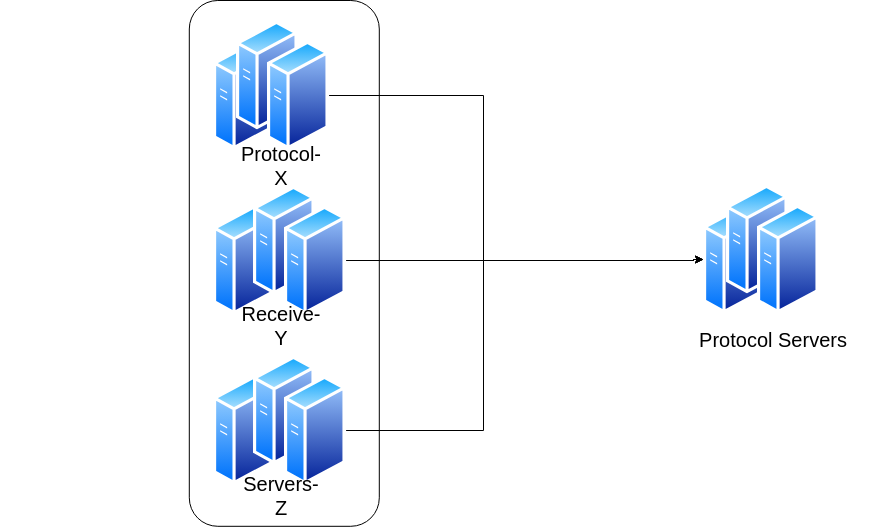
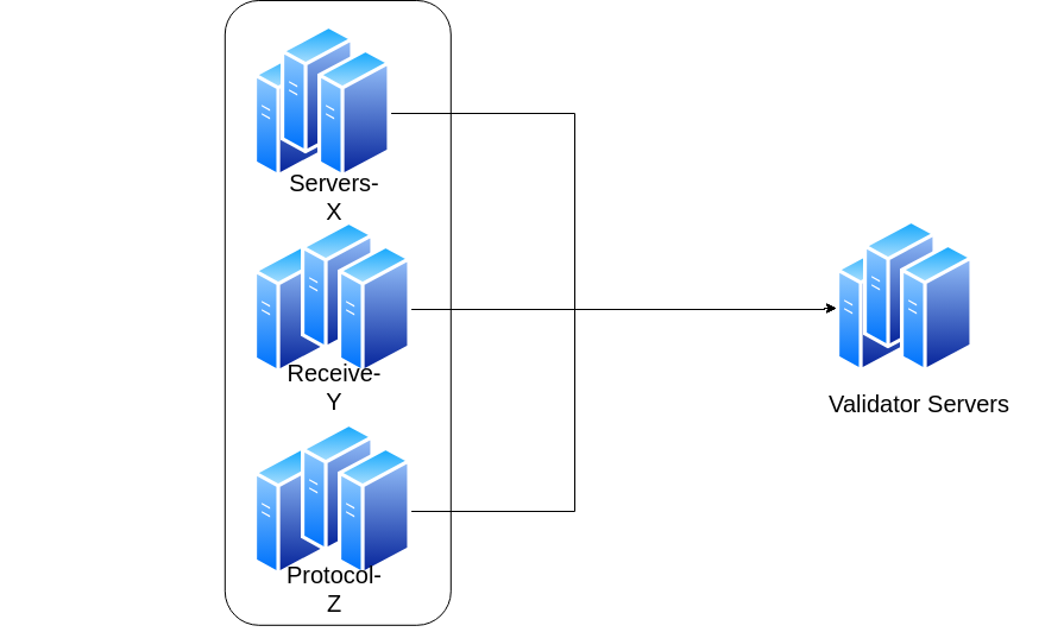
- <mxCell id="17" value="&lt;font style=&quot;font-size: 20px;&quot;&gt;Protocol- X&lt;/font&gt;" style="text;html=1;strokeColor=none;fillColor=none;align=center;verticalAlign=middle;whiteSpace=wrap;rounded=0;fontSize=20;" parent="1" vertex="1"><mxGeometry x="236" y="150" width="90" height="30" as="geometry" /></mxCell>
+ <mxCell id="17" value="&lt;font style=&quot;font-size: 20px;&quot;&gt;Servers- X&lt;/font&gt;" style="text;html=1;strokeColor=none;fillColor=none;align=center;verticalAlign=middle;whiteSpace=wrap;rounded=0;fontSize=20;" parent="1" vertex="1"><mxGeometry x="236" y="150" width="90" height="30" as="geometry" /></mxCell>
- <mxCell id="21" value="&lt;font style=&quot;font-size: 20px&quot;&gt;Protocol Servers&lt;br&gt;&lt;/font&gt;" style="text;html=1;strokeColor=none;fillColor=none;align=center;verticalAlign=middle;whiteSpace=wrap;rounded=0;fontSize=20;" parent="1" vertex="1"><mxGeometry x="673" y="299" width="200" height="80" as="geometry" /></mxCell>
+ <mxCell id="21" value="&lt;font style=&quot;font-size: 20px&quot;&gt;Validator Servers&lt;br&gt;&lt;/font&gt;" style="text;html=1;strokeColor=none;fillColor=none;align=center;verticalAlign=middle;whiteSpace=wrap;rounded=0;fontSize=20;" parent="1" vertex="1"><mxGeometry x="673" y="299" width="200" height="80" as="geometry" /></mxCell>
- <mxCell id="16" value="&lt;font style=&quot;font-size: 20px;&quot;&gt;Servers- Z&lt;/font&gt;" style="text;html=1;strokeColor=none;fillColor=none;align=center;verticalAlign=middle;whiteSpace=wrap;rounded=0;fontSize=20;" parent="1" vertex="1"><mxGeometry x="236" y="480" width="90" height="30" as="geometry" /></mxCell>
+ <mxCell id="16" value="&lt;font style=&quot;font-size: 20px;&quot;&gt;Protocol- Z&lt;/font&gt;" style="text;html=1;strokeColor=none;fillColor=none;align=center;verticalAlign=middle;whiteSpace=wrap;rounded=0;fontSize=20;" parent="1" vertex="1"><mxGeometry x="236" y="480" width="90" height="30" as="geometry" /></mxCell>
